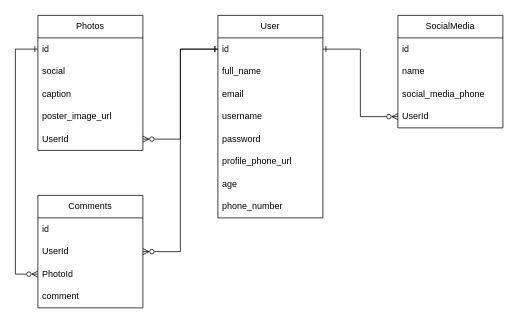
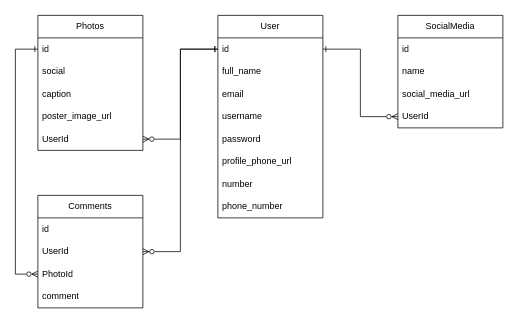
- <mxCell id="25" value="social_media_phone" style="text;strokeColor=none;fillColor=none;align=left;verticalAlign=middle;spacingLeft=4;spacingRight=4;overflow=hidden;points=[[0,0.5],[1,0.5]];portConstraint=eastwest;rotatable=0;whiteSpace=wrap;html=1;" parent="22" vertex="1"><mxGeometry y="90" width="140" height="30" as="geometry" /></mxCell>
+ <mxCell id="25" value="social_media_url" style="text;strokeColor=none;fillColor=none;align=left;verticalAlign=middle;spacingLeft=4;spacingRight=4;overflow=hidden;points=[[0,0.5],[1,0.5]];portConstraint=eastwest;rotatable=0;whiteSpace=wrap;html=1;" parent="22" vertex="1"><mxGeometry y="90" width="140" height="30" as="geometry" /></mxCell>
- <mxCell id="9" value="age" style="text;strokeColor=none;fillColor=none;align=left;verticalAlign=middle;spacingLeft=4;spacingRight=4;overflow=hidden;points=[[0,0.5],[1,0.5]];portConstraint=eastwest;rotatable=0;whiteSpace=wrap;html=1;" parent="2" vertex="1"><mxGeometry y="210" width="140" height="30" as="geometry" /></mxCell>
+ <mxCell id="9" value="number" style="text;strokeColor=none;fillColor=none;align=left;verticalAlign=middle;spacingLeft=4;spacingRight=4;overflow=hidden;points=[[0,0.5],[1,0.5]];portConstraint=eastwest;rotatable=0;whiteSpace=wrap;html=1;" parent="2" vertex="1"><mxGeometry y="210" width="140" height="30" as="geometry" /></mxCell>
